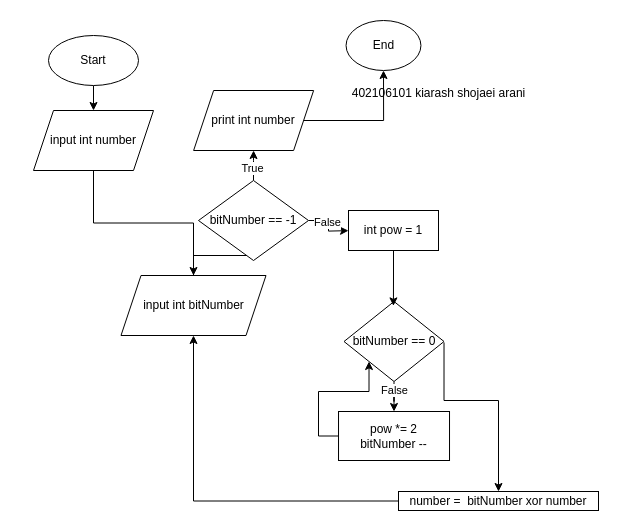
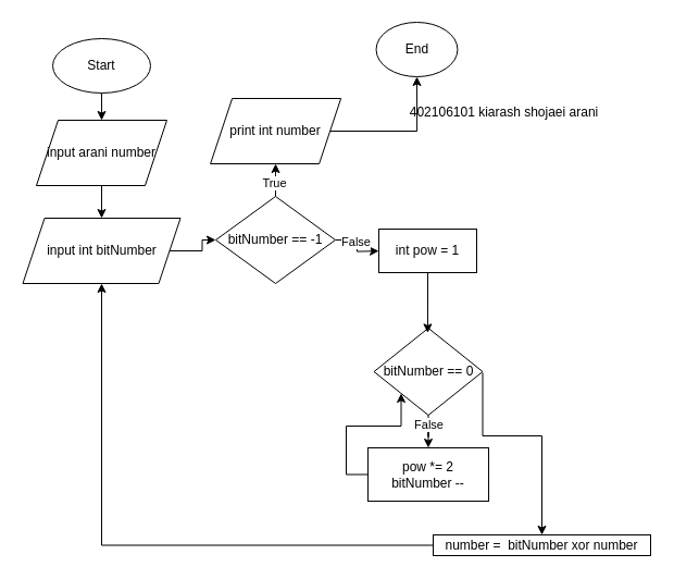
- <mxCell id="26" value="402106101 kiarash shojaei arani" style="text;html=1;align=center;verticalAlign=middle;resizable=0;points=[];autosize=1;strokeColor=none;fillColor=none;" vertex="1" parent="1"><mxGeometry x="338" y="78" width="200" height="30" as="geometry" /></mxCell>
+ <mxCell id="26" value="402106101 kiarash shojaei arani" style="text;html=1;align=center;verticalAlign=middle;resizable=0;points=[];autosize=1;strokeColor=none;fillColor=none;" vertex="1" parent="1"><mxGeometry x="363" y="88" width="200" height="30" as="geometry" /></mxCell>
- <mxCell id="5" value="input int number" style="shape=parallelogram;perimeter=parallelogramPerimeter;whiteSpace=wrap;html=1;fixedSize=1;" parent="1" vertex="1"><mxGeometry x="33" y="110" width="120" height="60" as="geometry" /></mxCell>
+ <mxCell id="5" value="input arani number" style="shape=parallelogram;perimeter=parallelogramPerimeter;whiteSpace=wrap;html=1;fixedSize=1;" parent="1" vertex="1"><mxGeometry x="33" y="110" width="120" height="60" as="geometry" /></mxCell>
- <mxCell id="7" value="input int bitNumber" style="shape=parallelogram;perimeter=parallelogramPerimeter;whiteSpace=wrap;html=1;fixedSize=1;" parent="1" vertex="1"><mxGeometry x="120.5" y="275" width="145" height="60" as="geometry" /></mxCell>
+ <mxCell id="7" value="input int bitNumber" style="shape=parallelogram;perimeter=parallelogramPerimeter;whiteSpace=wrap;html=1;fixedSize=1;" parent="1" vertex="1"><mxGeometry x="20.5" y="200" width="145" height="60" as="geometry" /></mxCell>
